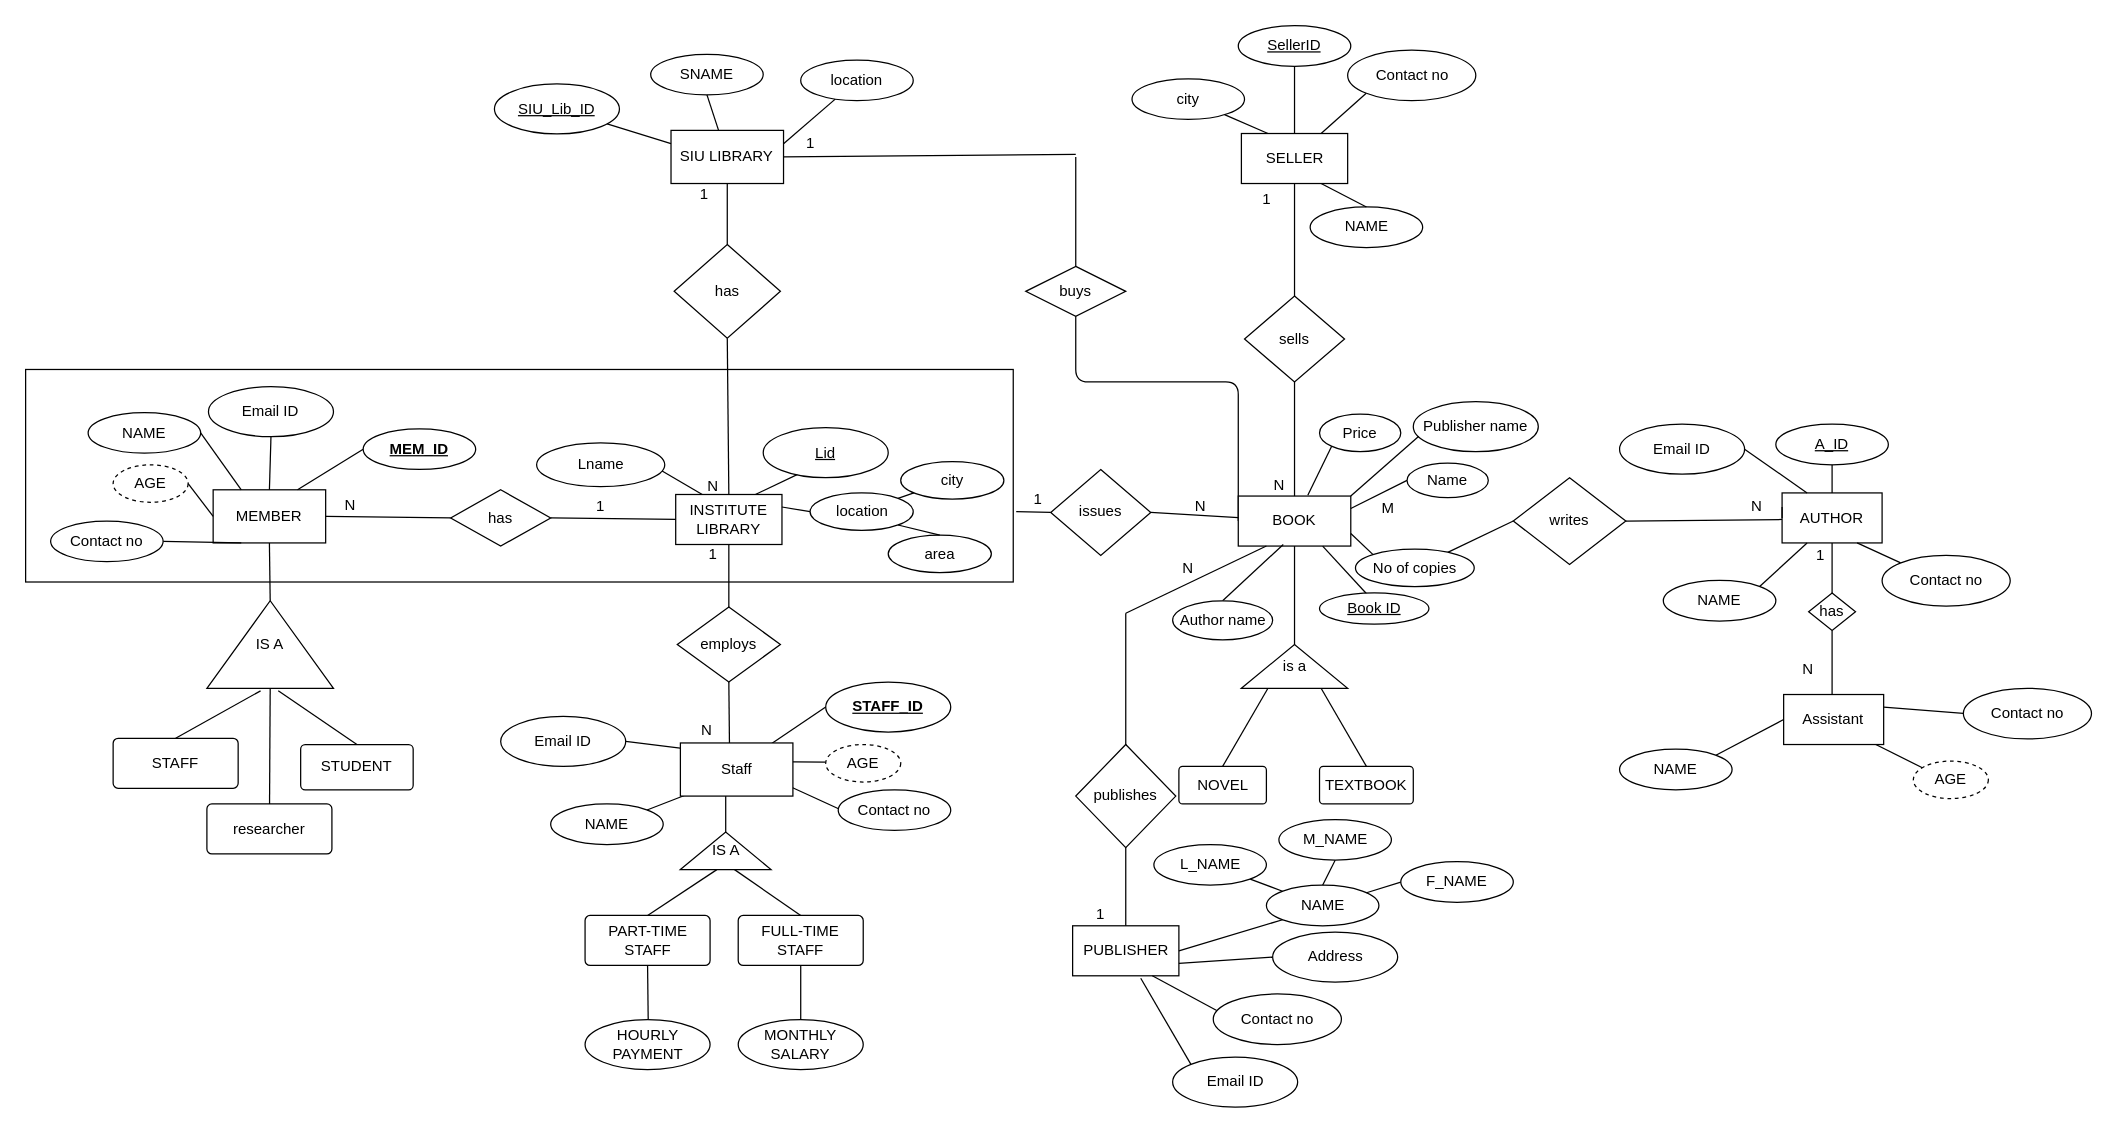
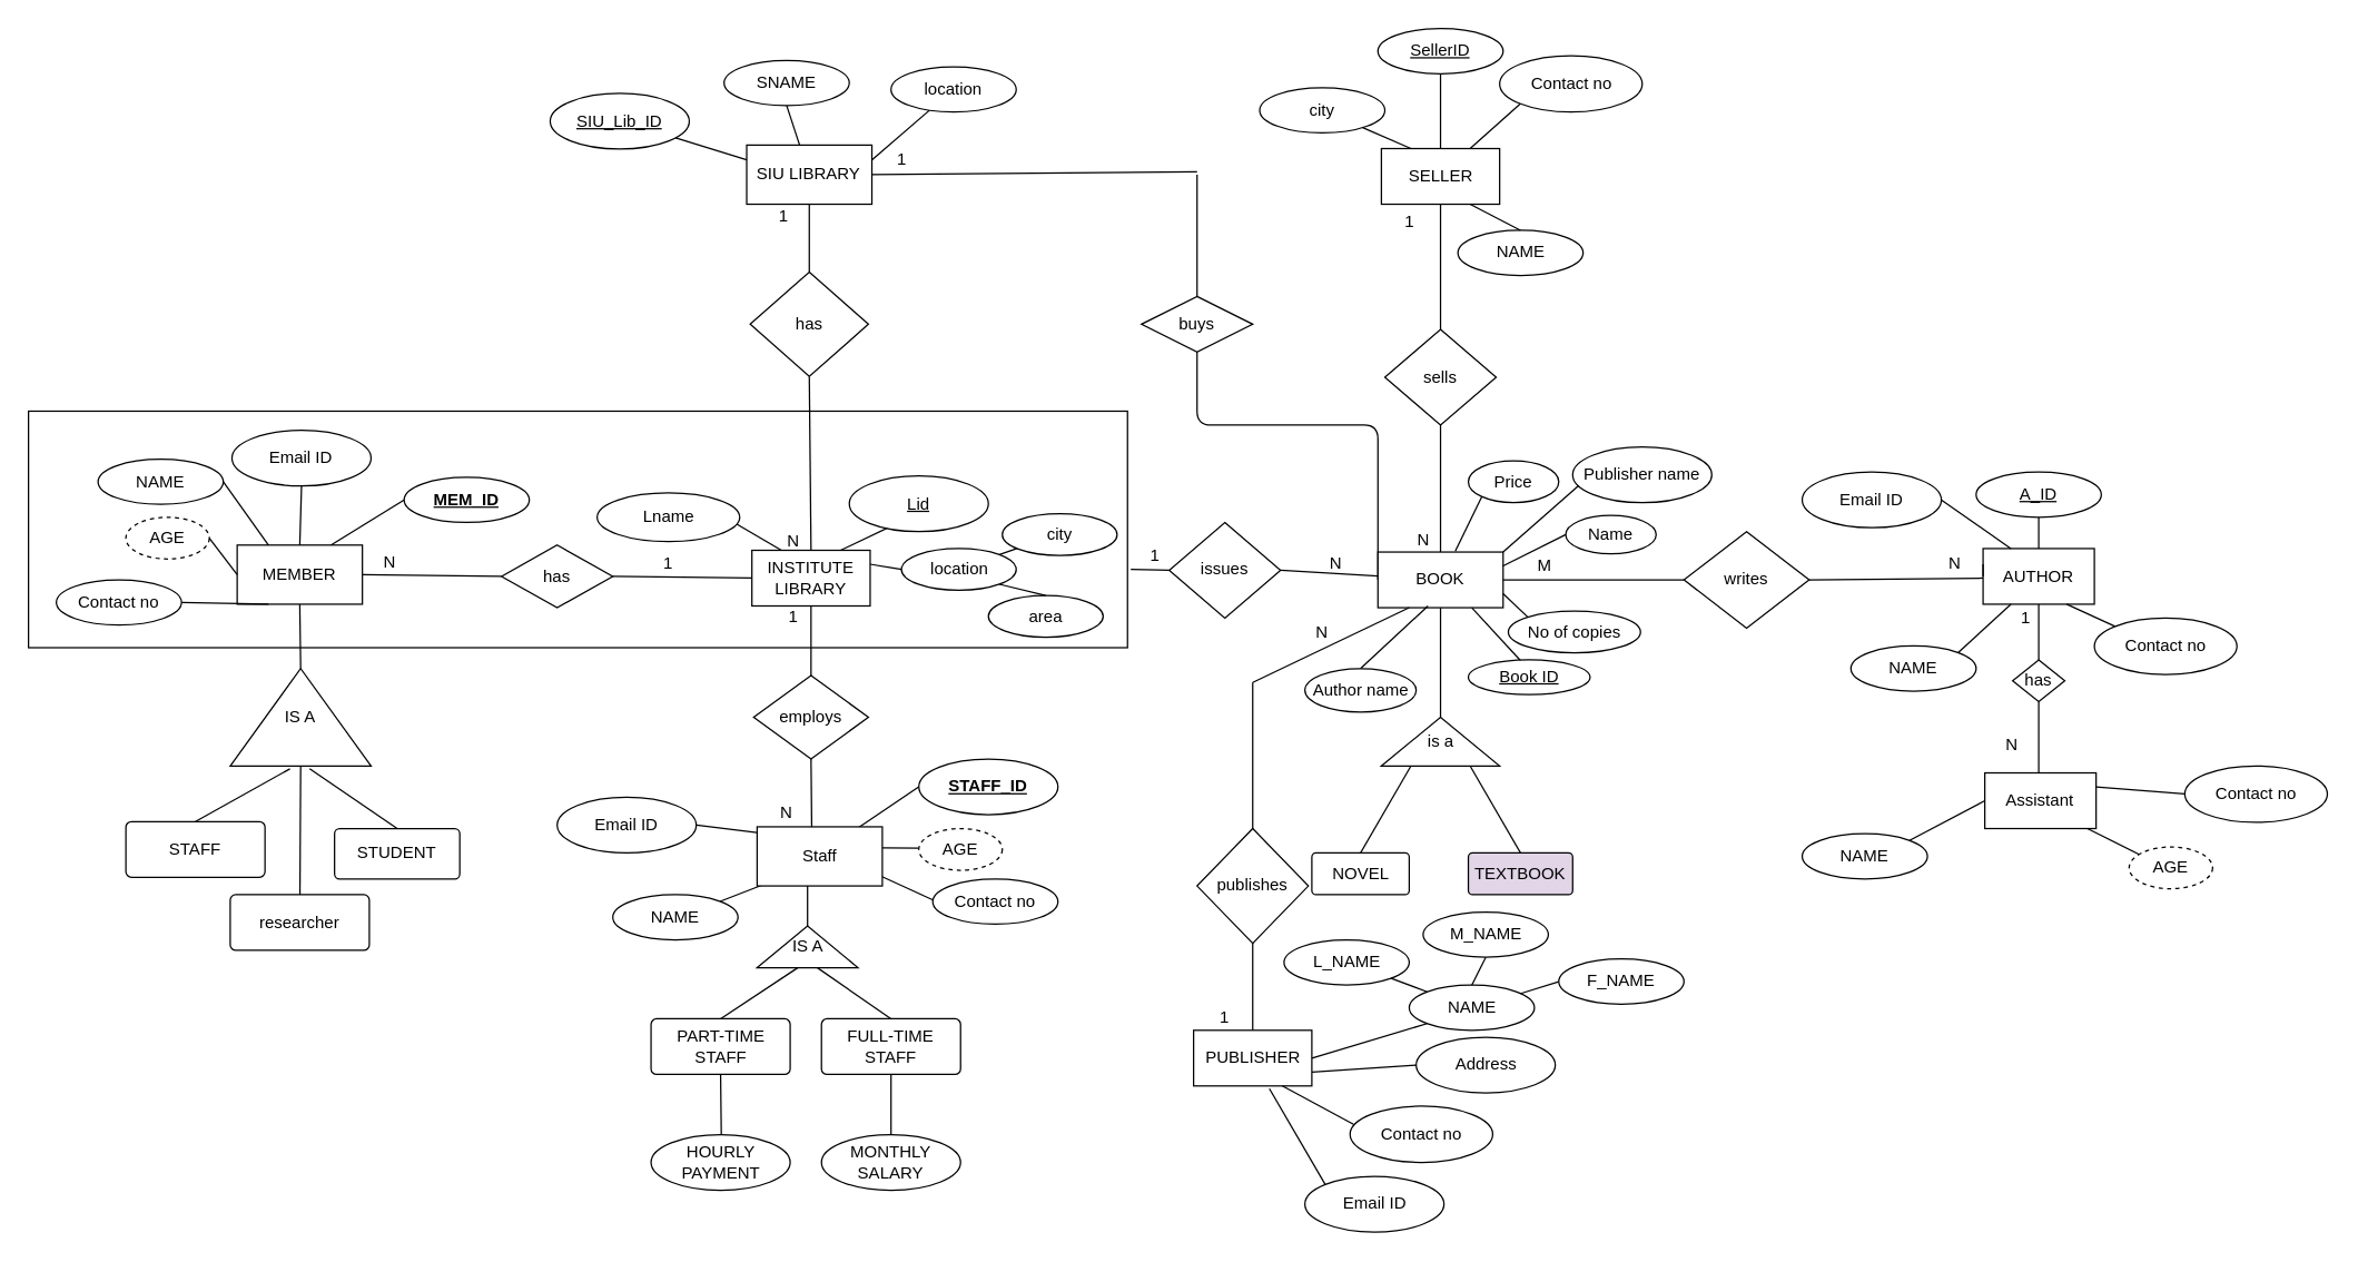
- <mxCell id="67" value="" style="endArrow=none;html=1;exitX=0;exitY=0.5;exitDx=0;exitDy=0;" parent="1" source="79" target="107" edge="1"><mxGeometry width="50" height="50" relative="1" as="geometry"><mxPoint x="1120" y="416.25" as="sourcePoint" /><mxPoint x="560" y="535" as="targetPoint" /></mxGeometry></mxCell>
+ <mxCell id="67" value="" style="endArrow=none;html=1;exitX=0;exitY=0.5;exitDx=0;exitDy=0;entryX=1;entryY=0.5;entryDx=0;entryDy=0;" parent="1" source="79" target="63" edge="1"><mxGeometry width="50" height="50" relative="1" as="geometry"><mxPoint x="1120" y="416.25" as="sourcePoint" /><mxPoint x="560" y="535" as="targetPoint" /></mxGeometry></mxCell>
- <mxCell id="77" value="TEXTBOOK" style="rounded=1;arcSize=10;whiteSpace=wrap;html=1;align=center;sketch=0;" parent="1" vertex="1"><mxGeometry x="1055" y="612.5" width="75" height="30" as="geometry" /></mxCell>
+ <mxCell id="77" value="TEXTBOOK" style="rounded=1;arcSize=10;whiteSpace=wrap;html=1;align=center;sketch=0;fillColor=#e1d5e7;" parent="1" vertex="1"><mxGeometry x="1055" y="612.5" width="75" height="30" as="geometry" /></mxCell>
